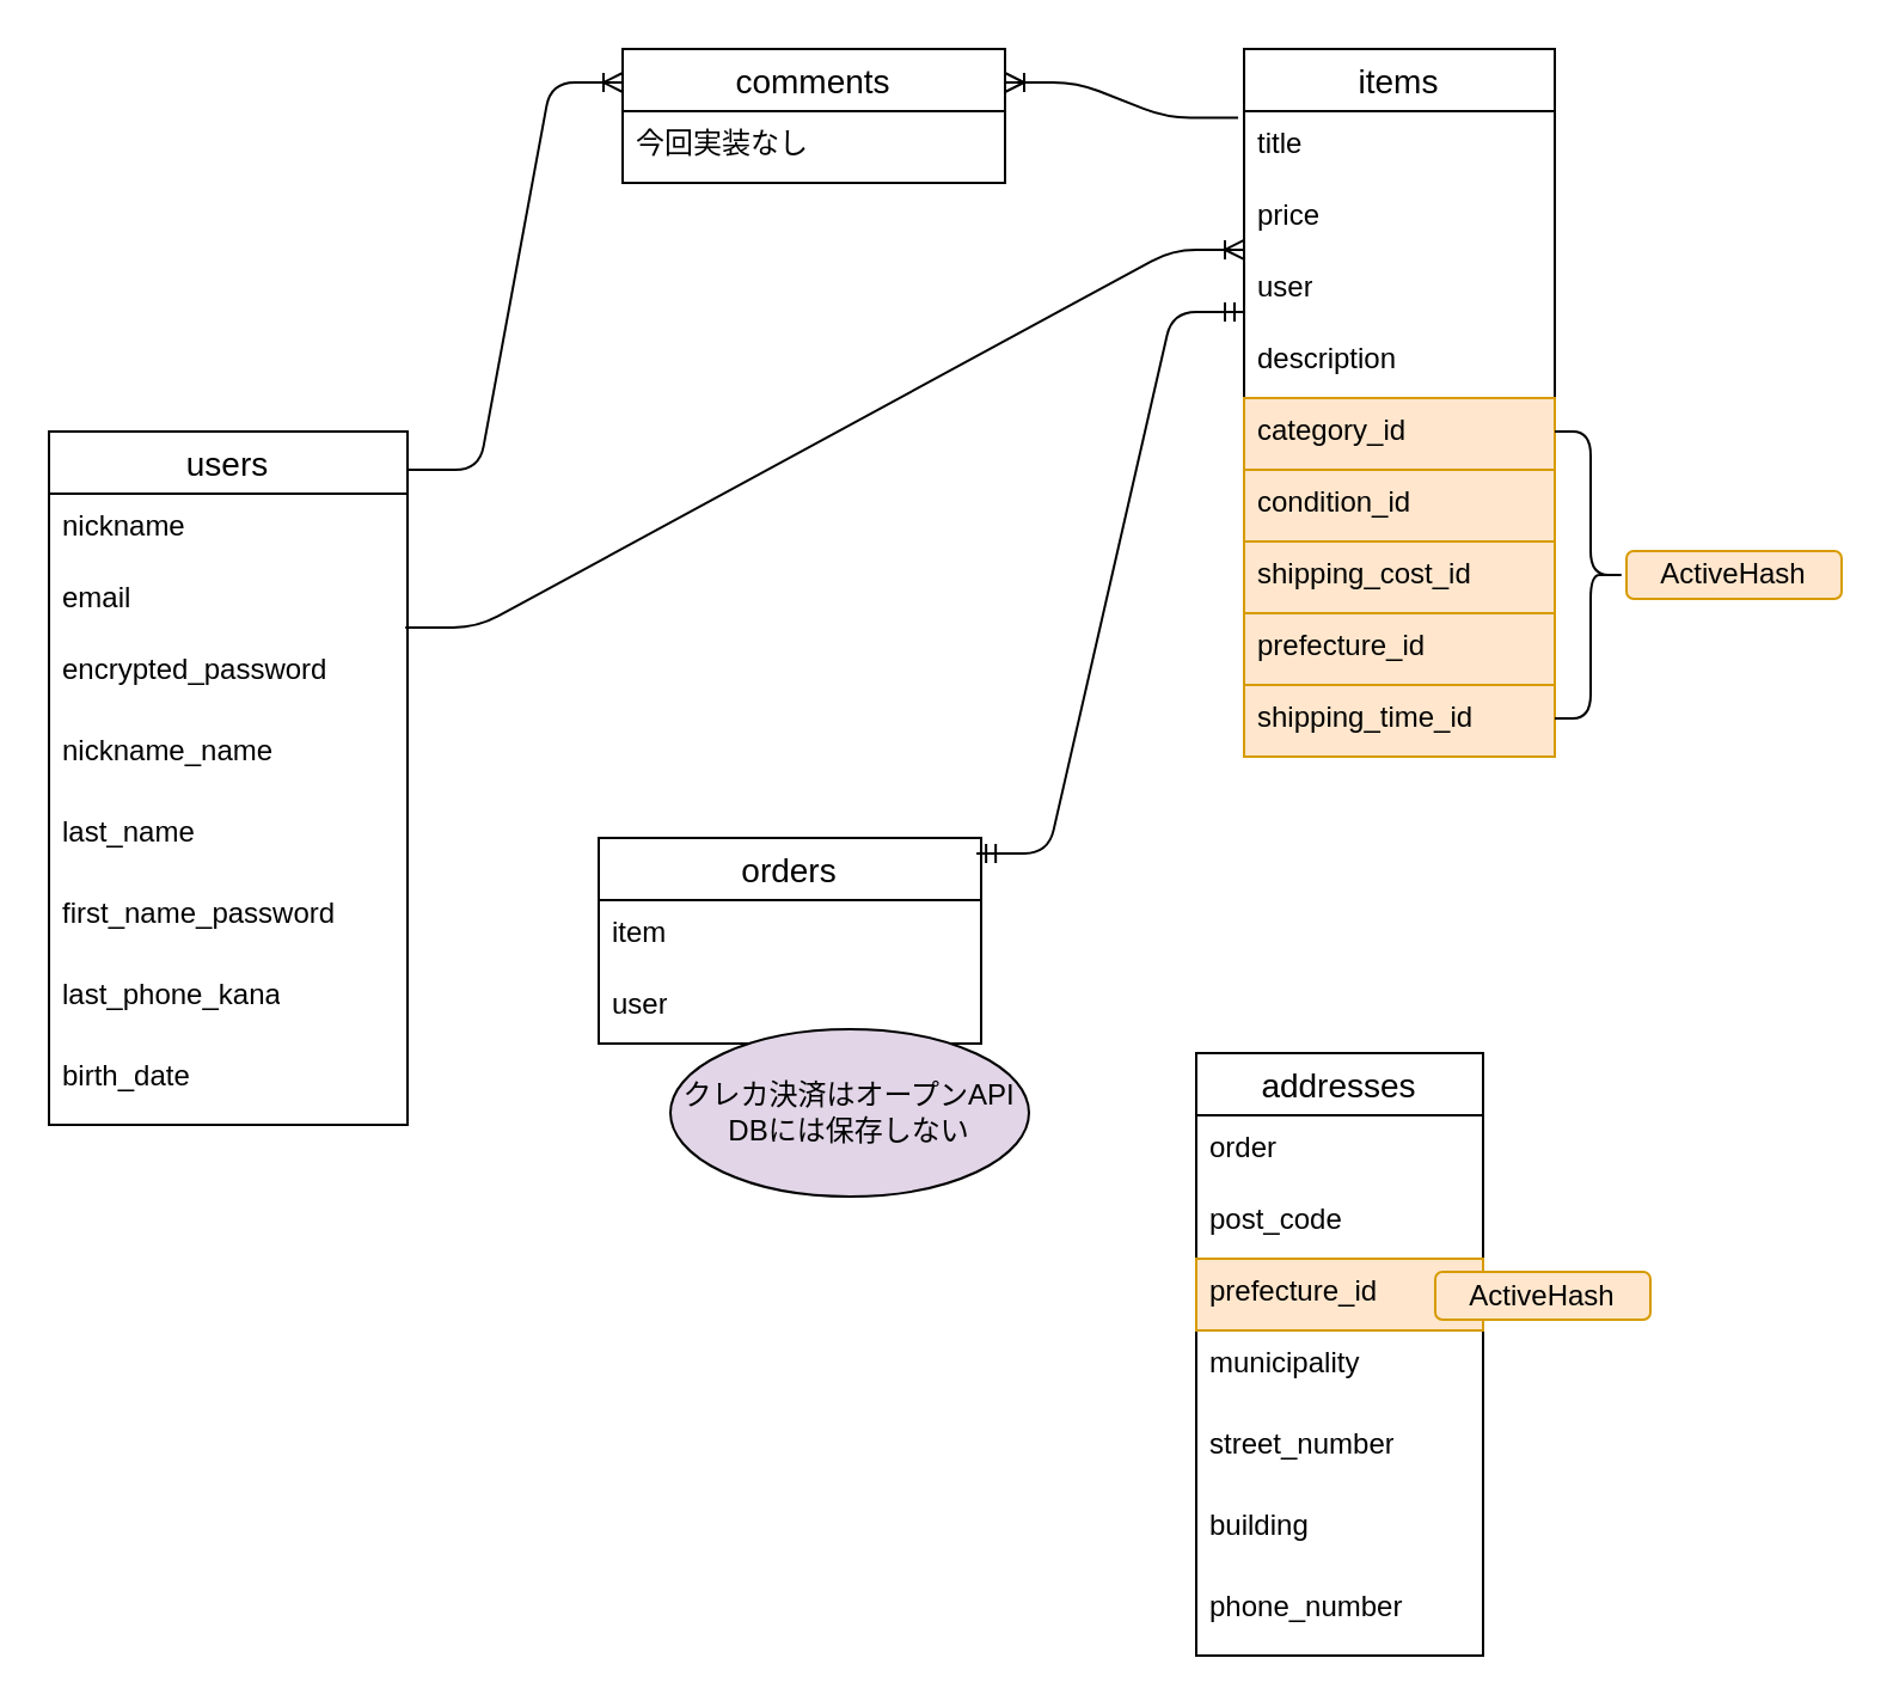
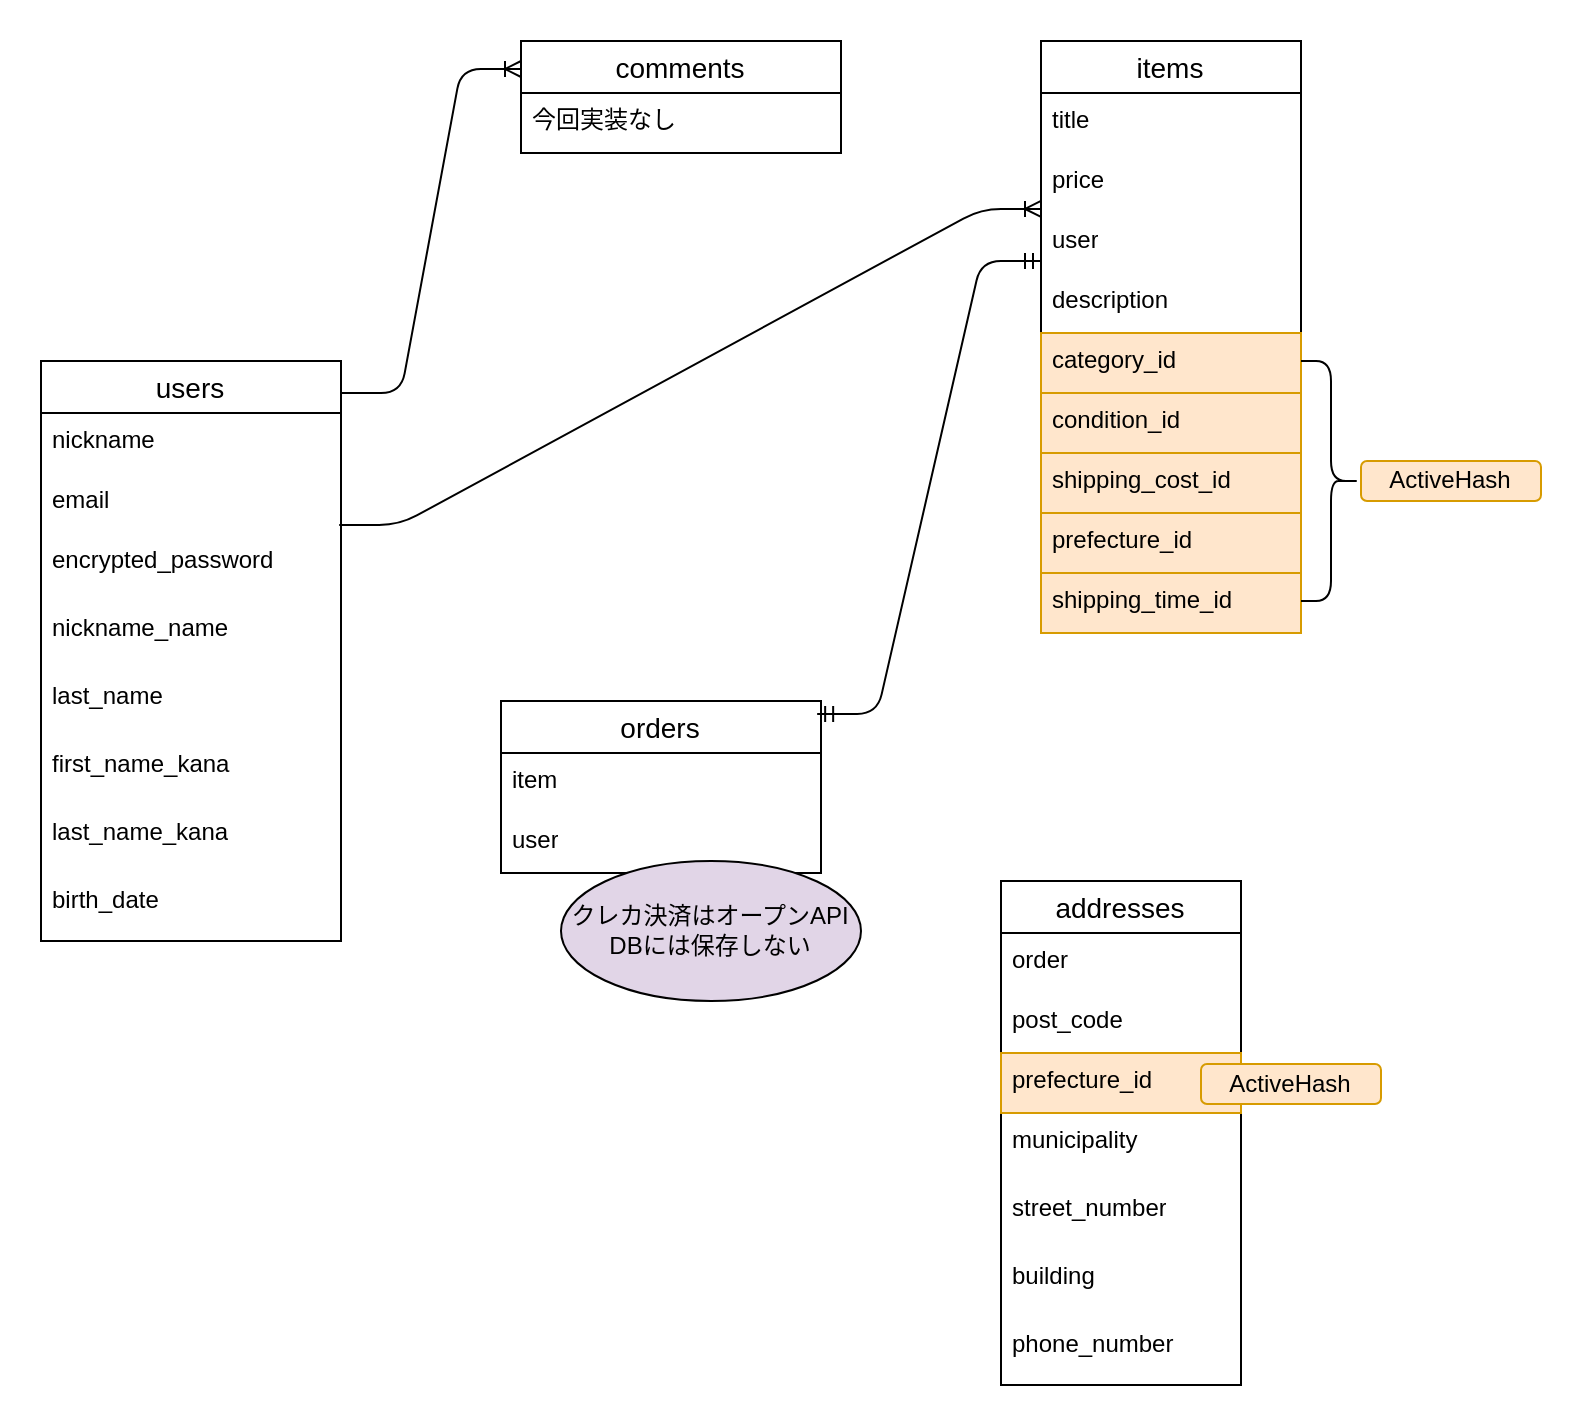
- <mxCell id="22" value="" style="edgeStyle=entityRelationEdgeStyle;fontSize=12;html=1;endArrow=ERoneToMany;exitX=-0.019;exitY=0.097;exitDx=0;exitDy=0;exitPerimeter=0;entryX=1;entryY=0.25;entryDx=0;entryDy=0;" parent="1" source="11" target="23" edge="1"><mxGeometry width="100" height="100" relative="1" as="geometry"><mxPoint x="470" y="140" as="sourcePoint" /><mxPoint x="570" y="40" as="targetPoint" /></mxGeometry></mxCell>
- <mxCell id="8" value="first_name_password" style="text;strokeColor=none;fillColor=none;spacingLeft=4;spacingRight=4;overflow=hidden;rotatable=0;points=[[0,0.5],[1,0.5]];portConstraint=eastwest;fontSize=12;whiteSpace=wrap;html=1;" parent="2" vertex="1"><mxGeometry y="188" width="150" height="34" as="geometry" /></mxCell>
+ <mxCell id="8" value="first_name_kana" style="text;strokeColor=none;fillColor=none;spacingLeft=4;spacingRight=4;overflow=hidden;rotatable=0;points=[[0,0.5],[1,0.5]];portConstraint=eastwest;fontSize=12;whiteSpace=wrap;html=1;" parent="2" vertex="1"><mxGeometry y="188" width="150" height="34" as="geometry" /></mxCell>
- <mxCell id="9" value="last_phone_kana" style="text;strokeColor=none;fillColor=none;spacingLeft=4;spacingRight=4;overflow=hidden;rotatable=0;points=[[0,0.5],[1,0.5]];portConstraint=eastwest;fontSize=12;whiteSpace=wrap;html=1;" vertex="1" parent="2"><mxGeometry y="222" width="150" height="34" as="geometry" /></mxCell>
+ <mxCell id="9" value="last_name_kana" style="text;strokeColor=none;fillColor=none;spacingLeft=4;spacingRight=4;overflow=hidden;rotatable=0;points=[[0,0.5],[1,0.5]];portConstraint=eastwest;fontSize=12;whiteSpace=wrap;html=1;" vertex="1" parent="2"><mxGeometry y="222" width="150" height="34" as="geometry" /></mxCell>
